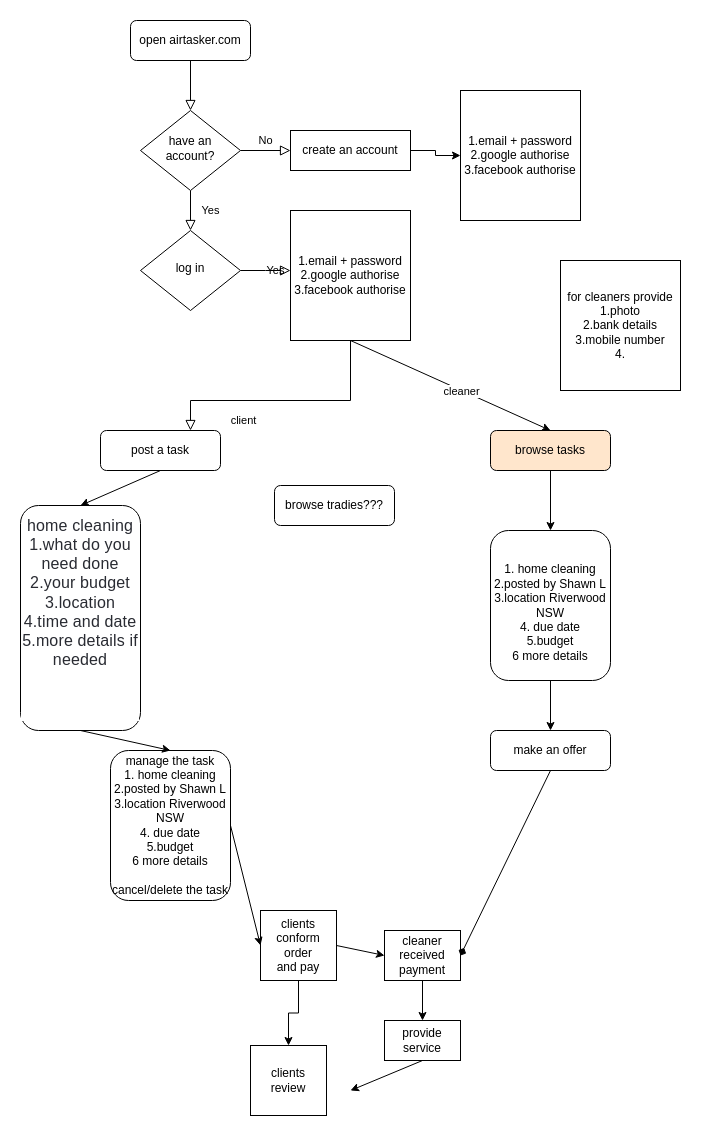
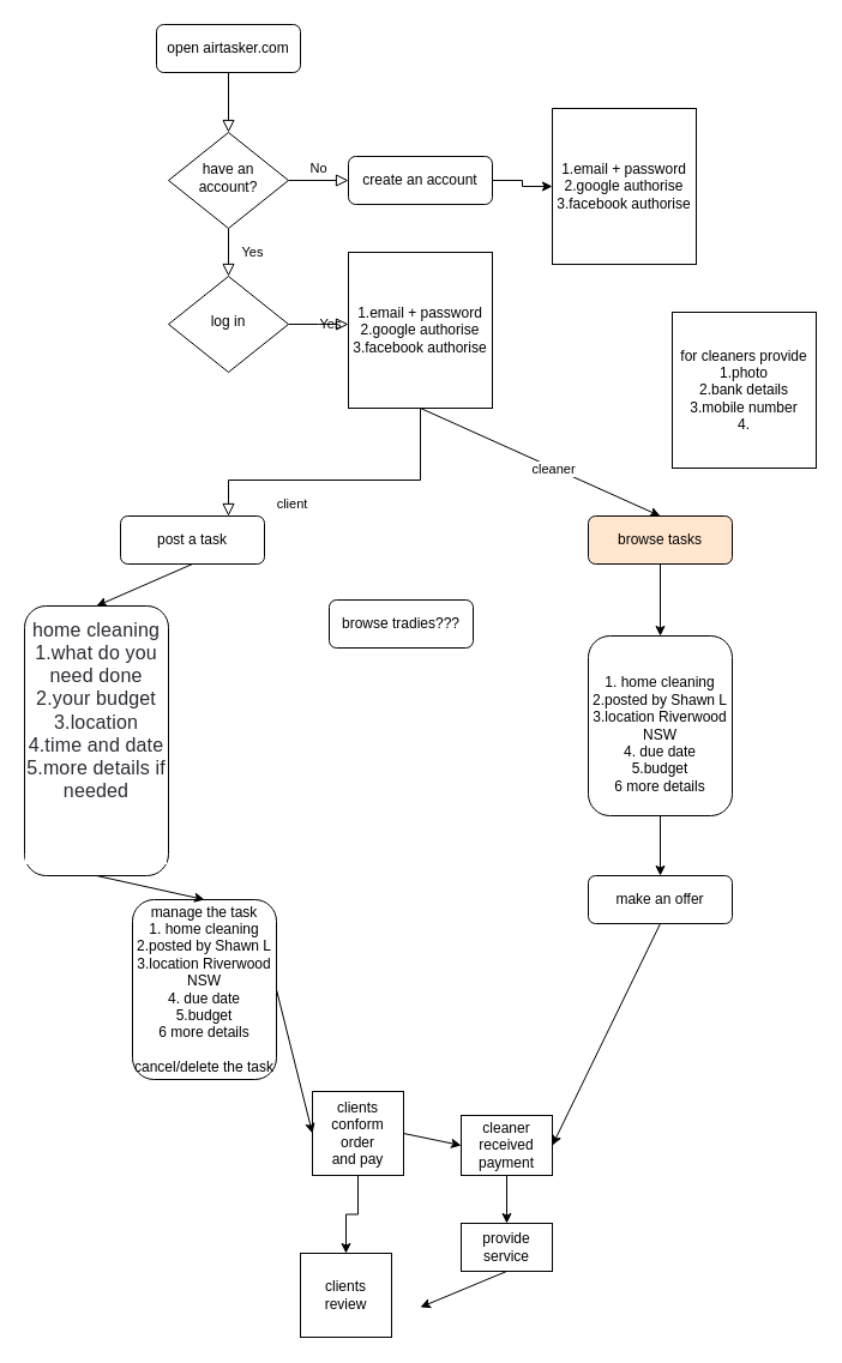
- <mxCell id="8" value="create an account" style="whiteSpace=wrap;html=1;fontSize=12;glass=0;strokeWidth=1;shadow=0;rounded=0;" parent="1" vertex="1"><mxGeometry x="290" y="130" width="120" height="40" as="geometry" /></mxCell>
+ <mxCell id="8" value="create an account" style="rounded=1;whiteSpace=wrap;html=1;fontSize=12;glass=0;strokeWidth=1;shadow=0;" parent="1" vertex="1"><mxGeometry x="290" y="130" width="120" height="40" as="geometry" /></mxCell>
- <mxCell id="36" value="browse tradies???" style="rounded=1;whiteSpace=wrap;html=1;fontSize=12;glass=0;strokeWidth=1;shadow=0;" vertex="1" parent="1"><mxGeometry x="274" y="485" width="120" height="40" as="geometry" /></mxCell>
+ <mxCell id="36" value="browse tradies???" style="rounded=1;whiteSpace=wrap;html=1;fontSize=12;glass=0;strokeWidth=1;shadow=0;" vertex="1" parent="1"><mxGeometry x="274" y="500" width="120" height="40" as="geometry" /></mxCell>
- <mxCell id="32" value="" style="endArrow=diamond;html=1;entryX=1;entryY=0.5;entryDx=0;entryDy=0;exitX=0.5;exitY=1;exitDx=0;exitDy=0;" edge="1" parent="1" source="22" target="31"><mxGeometry width="50" height="50" relative="1" as="geometry"><mxPoint x="360" y="820" as="sourcePoint" /><mxPoint x="410" y="770" as="targetPoint" /></mxGeometry></mxCell>
+ <mxCell id="32" value="" style="endArrow=classic;html=1;entryX=1;entryY=0.5;entryDx=0;entryDy=0;exitX=0.5;exitY=1;exitDx=0;exitDy=0;" edge="1" parent="1" source="22" target="31"><mxGeometry width="50" height="50" relative="1" as="geometry"><mxPoint x="360" y="820" as="sourcePoint" /><mxPoint x="410" y="770" as="targetPoint" /></mxGeometry></mxCell>
